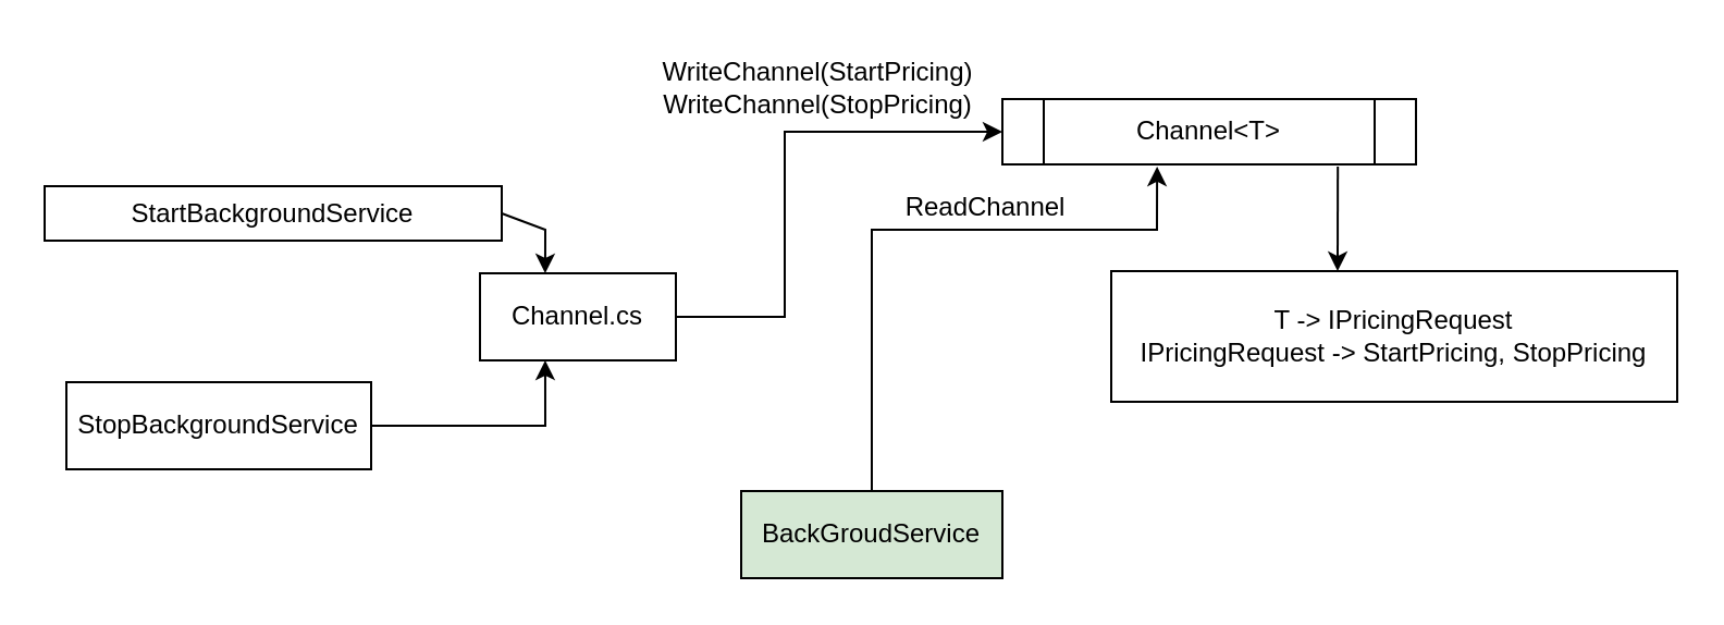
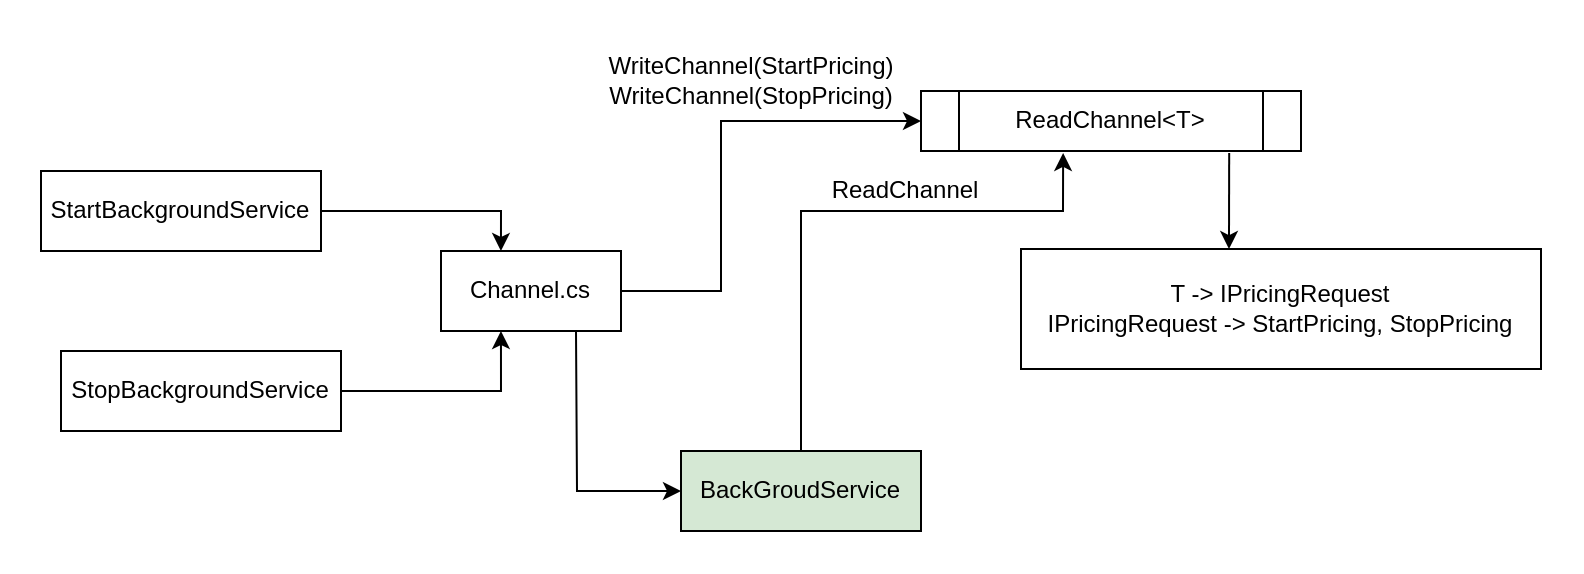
- <mxCell id="9" value="Channel&amp;lt;T&amp;gt;" style="shape=process;whiteSpace=wrap;html=1;backgroundOutline=1;" vertex="1" parent="1"><mxGeometry x="460" y="45" width="190" height="30" as="geometry" /></mxCell>
+ <mxCell id="9" value="ReadChannel&amp;lt;T&amp;gt;" style="shape=process;whiteSpace=wrap;html=1;backgroundOutline=1;" vertex="1" parent="1"><mxGeometry x="460" y="45" width="190" height="30" as="geometry" /></mxCell>
- <mxCell id="5" value="StartBackgroundService" style="rounded=0;whiteSpace=wrap;html=1;" vertex="1" parent="1"><mxGeometry x="20" y="85" width="210" height="25" as="geometry" /></mxCell>
+ <mxCell id="5" value="StartBackgroundService" style="rounded=0;whiteSpace=wrap;html=1;" vertex="1" parent="1"><mxGeometry x="20" y="85" width="140" height="40" as="geometry" /></mxCell>
+ <mxCell id="4" value="" style="endArrow=classic;html=1;rounded=0;exitX=0.75;exitY=1;exitDx=0;exitDy=0;entryX=0;entryY=0.5;entryDx=0;entryDy=0;" edge="1" parent="1" source="2" target="3"><mxGeometry width="50" height="50" relative="1" as="geometry"><mxPoint x="360" y="475" as="sourcePoint" /><mxPoint x="410" y="425" as="targetPoint" /><Array as="points"><mxPoint x="288" y="245" /></Array></mxGeometry></mxCell>
